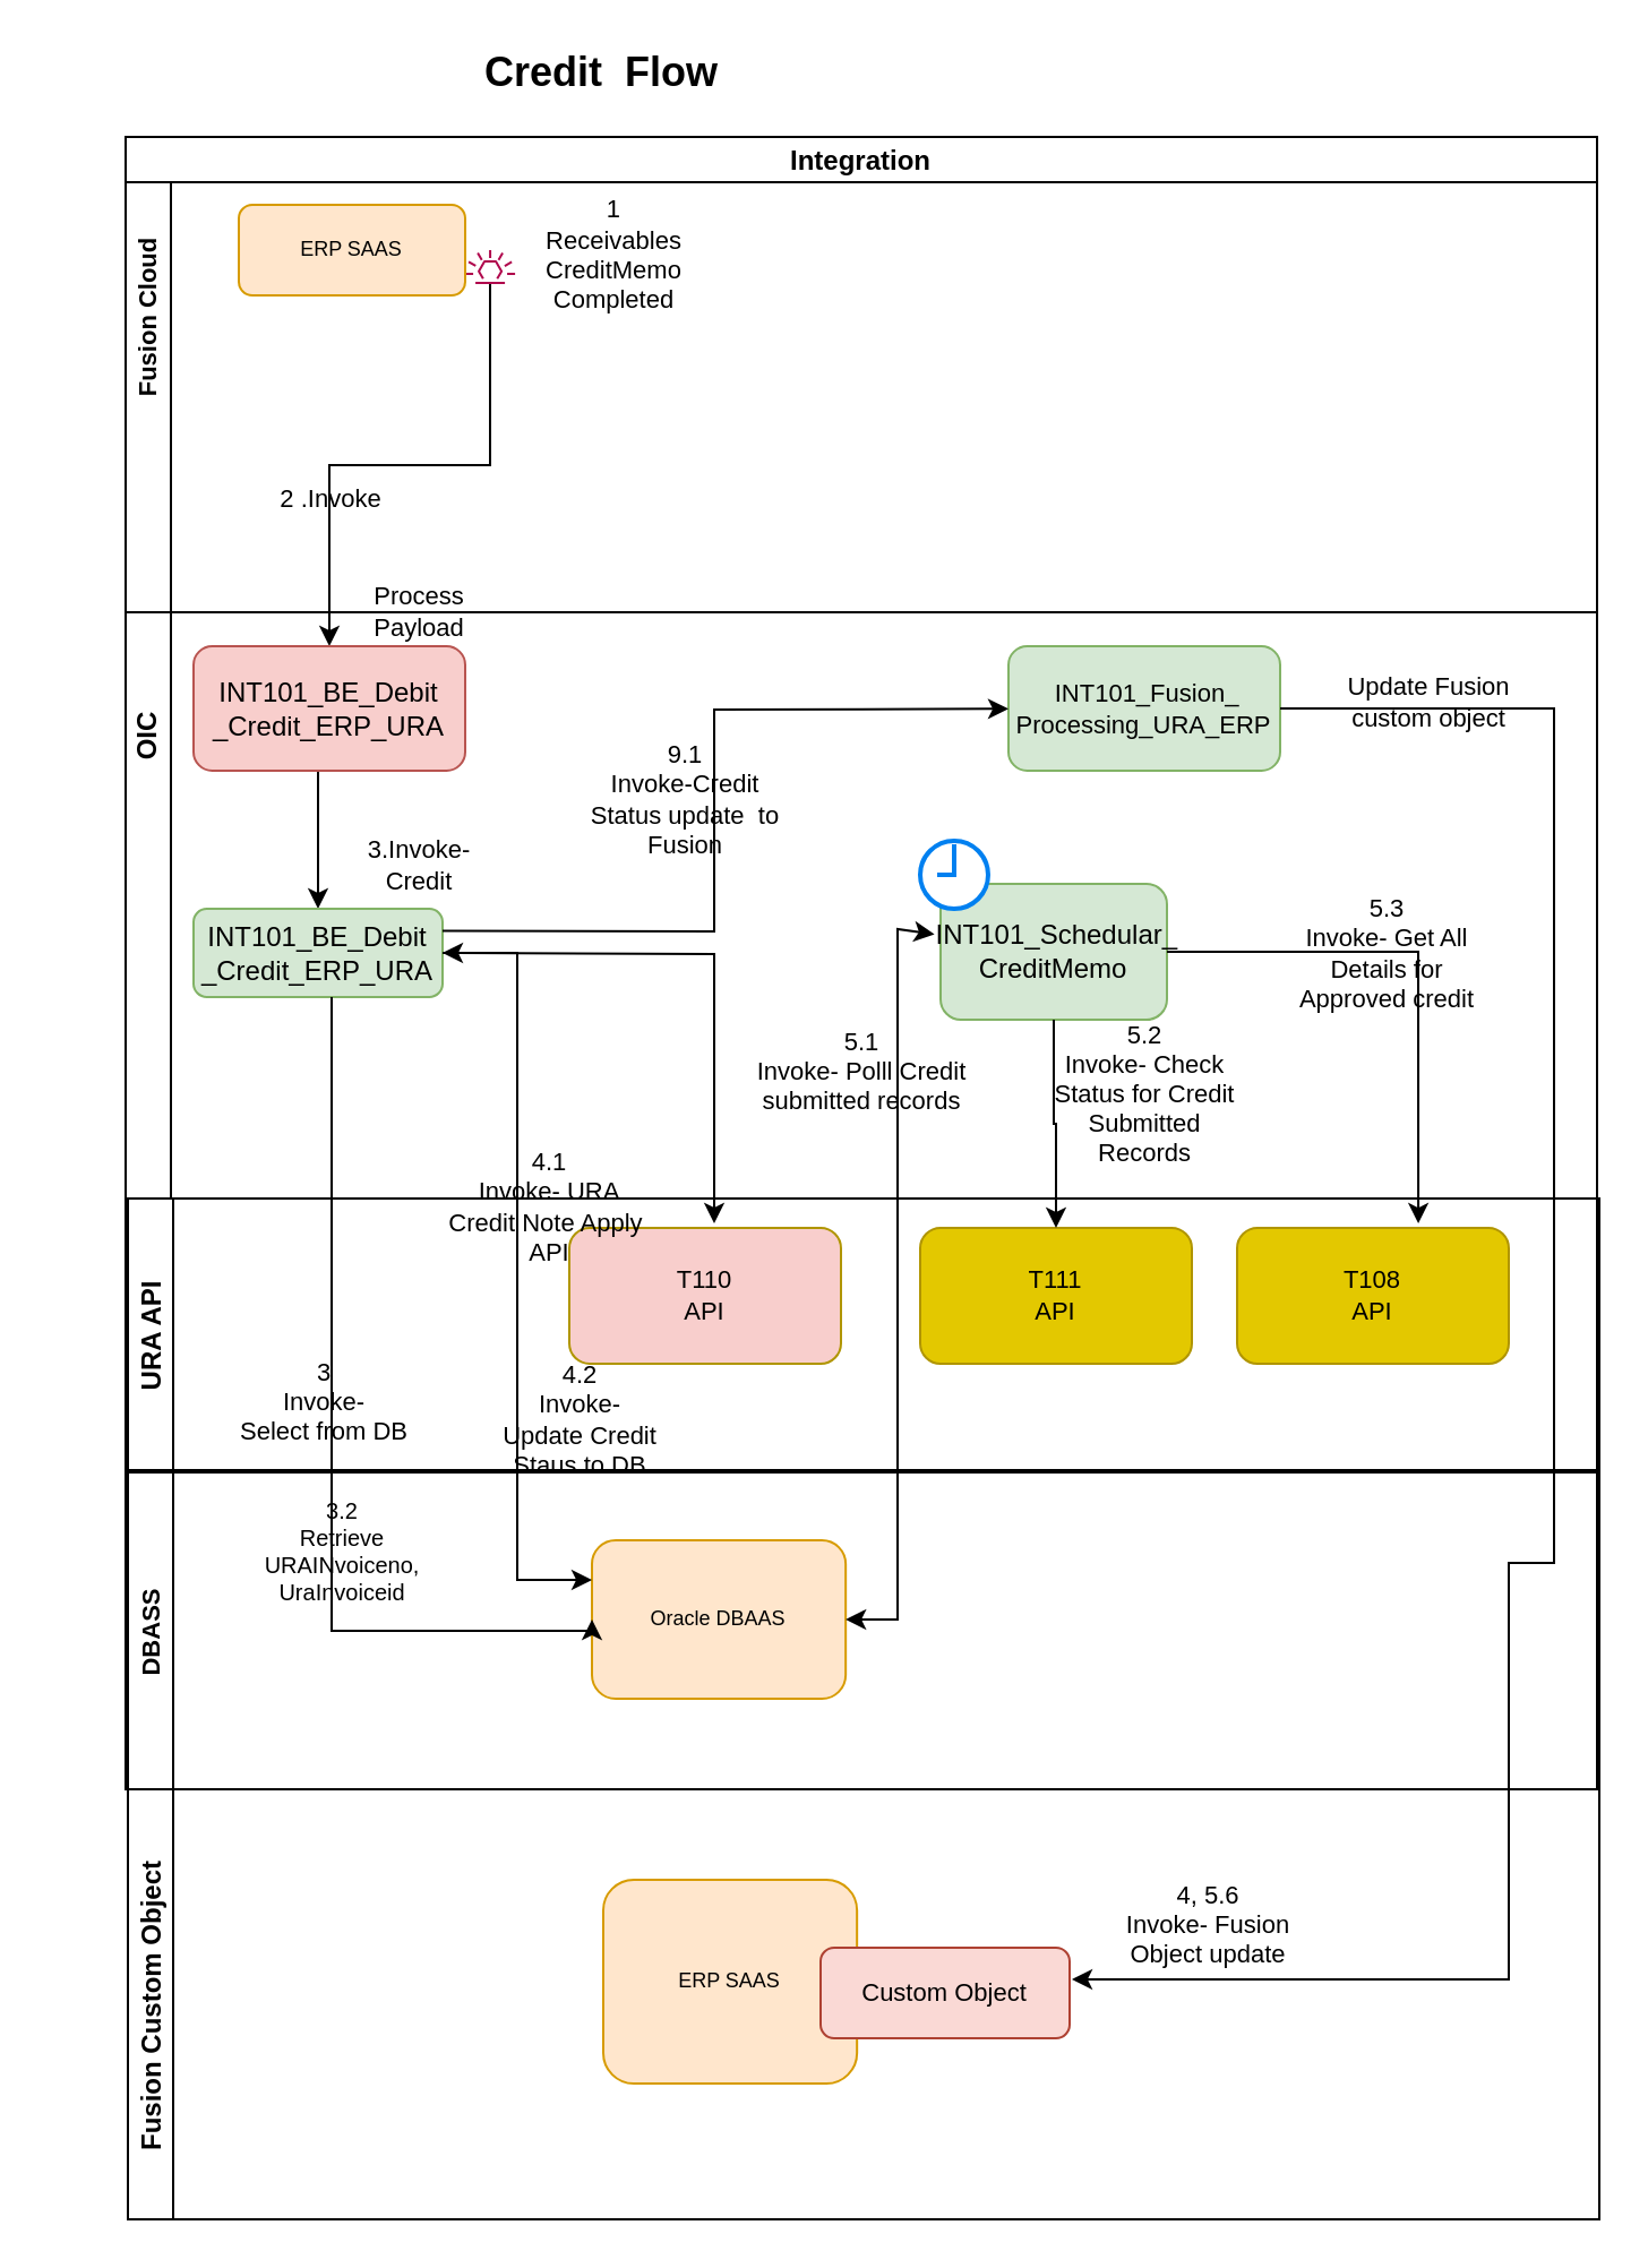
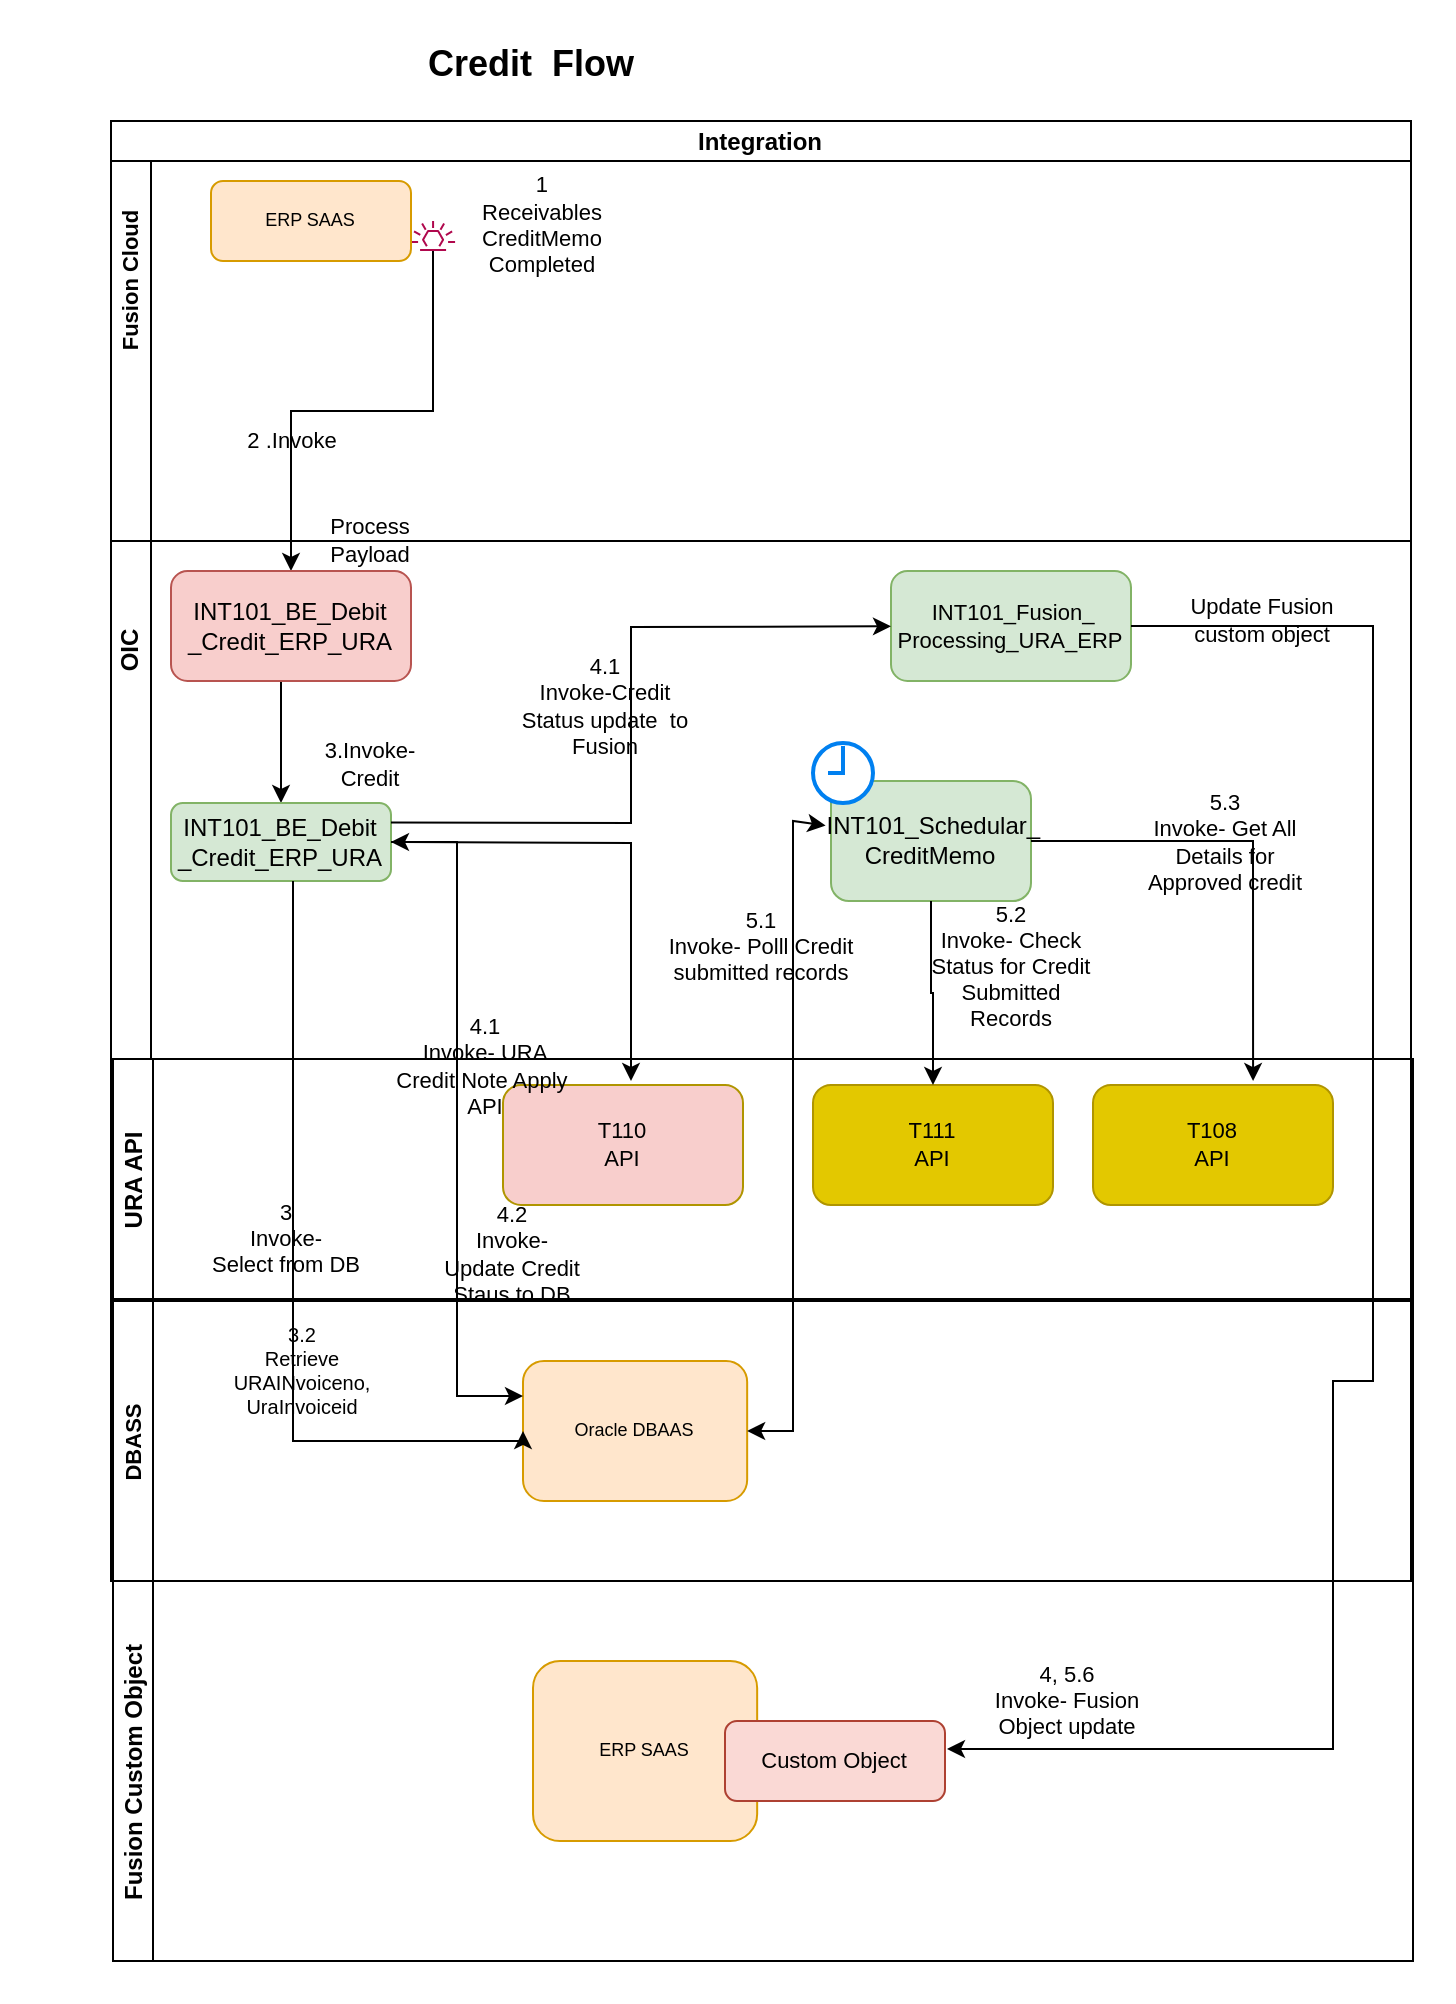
- <mxCell id="19" value="&lt;div&gt;9.1&lt;/div&gt;&lt;div&gt;Invoke-Credit Status update&amp;nbsp; to Fusion &lt;br&gt;&lt;/div&gt;" style="text;html=1;strokeColor=none;fillColor=none;align=center;verticalAlign=middle;whiteSpace=wrap;rounded=0;fontSize=11;" vertex="1" parent="9"><mxGeometry x="200" y="60" width="95" height="45" as="geometry" /></mxCell>
+ <mxCell id="19" value="&lt;div&gt;4.1&lt;/div&gt;&lt;div&gt;Invoke-Credit Status update&amp;nbsp; to Fusion &lt;br&gt;&lt;/div&gt;" style="text;html=1;strokeColor=none;fillColor=none;align=center;verticalAlign=middle;whiteSpace=wrap;rounded=0;fontSize=11;" vertex="1" parent="9"><mxGeometry x="200" y="60" width="95" height="45" as="geometry" /></mxCell>
